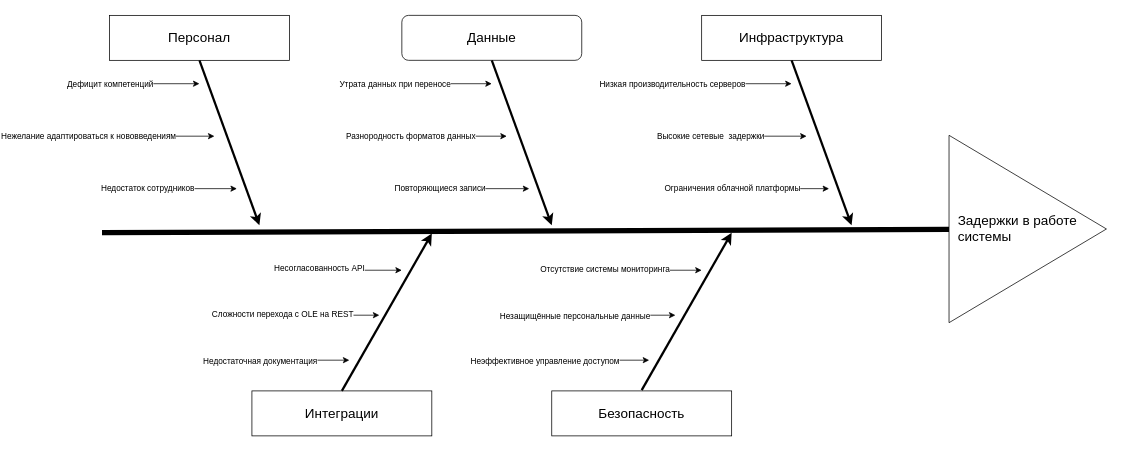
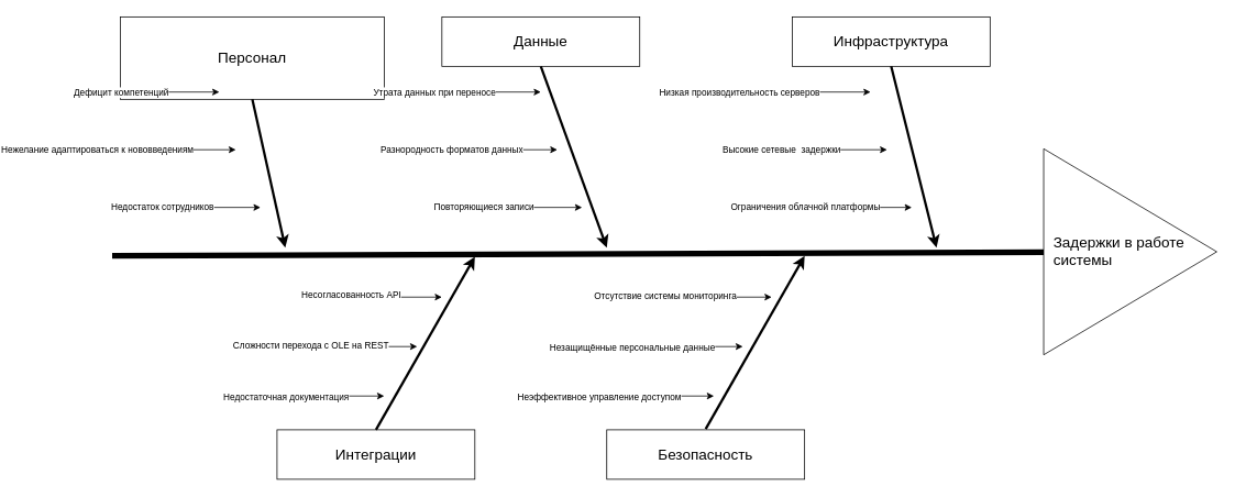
- <mxCell id="2" value="&lt;div&gt;&lt;span&gt;&lt;font style=&quot;color: rgb(0, 0, 0);&quot;&gt;Персонал&lt;/font&gt;&lt;/span&gt;&lt;/div&gt;" style="rounded=0;whiteSpace=wrap;html=1;fontFamily=Helvetica;fontSize=18;" parent="1" vertex="1"><mxGeometry x="30" y="20" width="240" height="60" as="geometry" /></mxCell>
+ <mxCell id="2" value="&lt;div&gt;&lt;span&gt;&lt;font style=&quot;color: rgb(0, 0, 0);&quot;&gt;Персонал&lt;/font&gt;&lt;/span&gt;&lt;/div&gt;" style="rounded=0;whiteSpace=wrap;html=1;fontFamily=Helvetica;fontSize=18;" parent="1" vertex="1"><mxGeometry x="30" y="20" width="320" height="100" as="geometry" /></mxCell>
- <mxCell id="28" value="Данные" style="whiteSpace=wrap;html=1;fontFamily=Helvetica;fontSize=18;rounded=1;" parent="1" vertex="1"><mxGeometry x="420" y="20" width="240" height="60" as="geometry" /></mxCell>
+ <mxCell id="28" value="Данные" style="rounded=0;whiteSpace=wrap;html=1;fontFamily=Helvetica;fontSize=18;" parent="1" vertex="1"><mxGeometry x="420" y="20" width="240" height="60" as="geometry" /></mxCell>
- <mxCell id="36" value="Инфраструктура" style="rounded=0;whiteSpace=wrap;html=1;fontFamily=Helvetica;fontSize=18;" parent="1" vertex="1"><mxGeometry x="820" y="20" width="240" height="60" as="geometry" /></mxCell>
+ <mxCell id="36" value="Инфраструктура" style="rounded=0;whiteSpace=wrap;html=1;fontFamily=Helvetica;fontSize=18;" parent="1" vertex="1"><mxGeometry x="845" y="20" width="240" height="60" as="geometry" /></mxCell>
